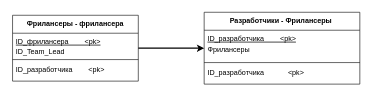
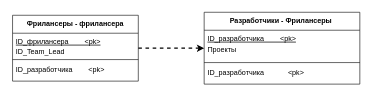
- <mxCell id="2" style="edgeStyle=orthogonalEdgeStyle;rounded=0;orthogonalLoop=1;jettySize=auto;html=1;fontSize=38;strokeWidth=2;" parent="1" source="3" target="8" edge="1"><mxGeometry relative="1" as="geometry" /></mxCell>
+ <mxCell id="2" style="edgeStyle=orthogonalEdgeStyle;rounded=0;orthogonalLoop=1;jettySize=auto;html=1;fontSize=38;strokeWidth=2;dashed=1;" parent="1" source="3" target="8" edge="1"><mxGeometry relative="1" as="geometry" /></mxCell>
- <mxCell id="10" value="Фрилансеры&#10;" style="text;strokeColor=none;fillColor=none;align=left;verticalAlign=top;spacingLeft=6;spacingRight=4;overflow=hidden;rotatable=0;points=[[0,0.5],[1,0.5]];portConstraint=eastwest;fontStyle=0;spacing=0;spacingTop=-9;" parent="8" vertex="1"><mxGeometry y="60" width="260" height="20" as="geometry" /></mxCell>
+ <mxCell id="10" value="Проекты&#10;" style="text;strokeColor=none;fillColor=none;align=left;verticalAlign=top;spacingLeft=6;spacingRight=4;overflow=hidden;rotatable=0;points=[[0,0.5],[1,0.5]];portConstraint=eastwest;fontStyle=0;spacing=0;spacingTop=-9;" parent="8" vertex="1"><mxGeometry y="60" width="260" height="20" as="geometry" /></mxCell>
